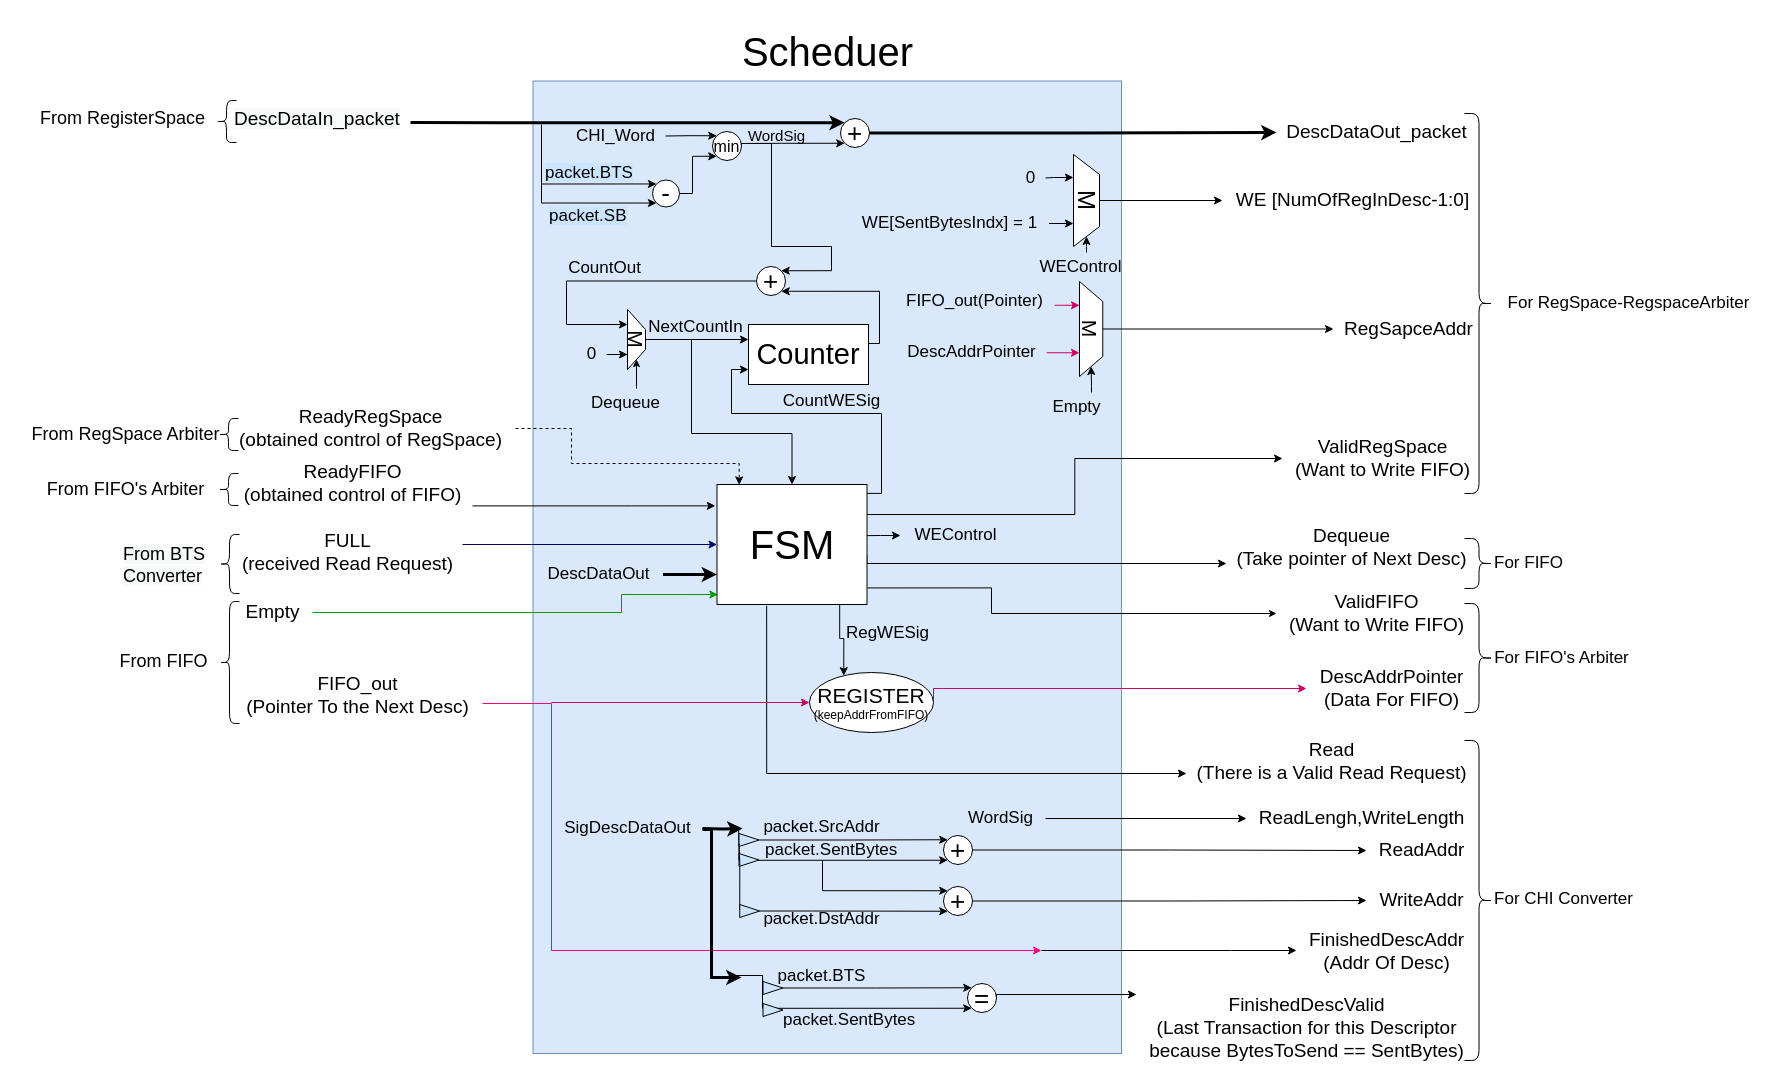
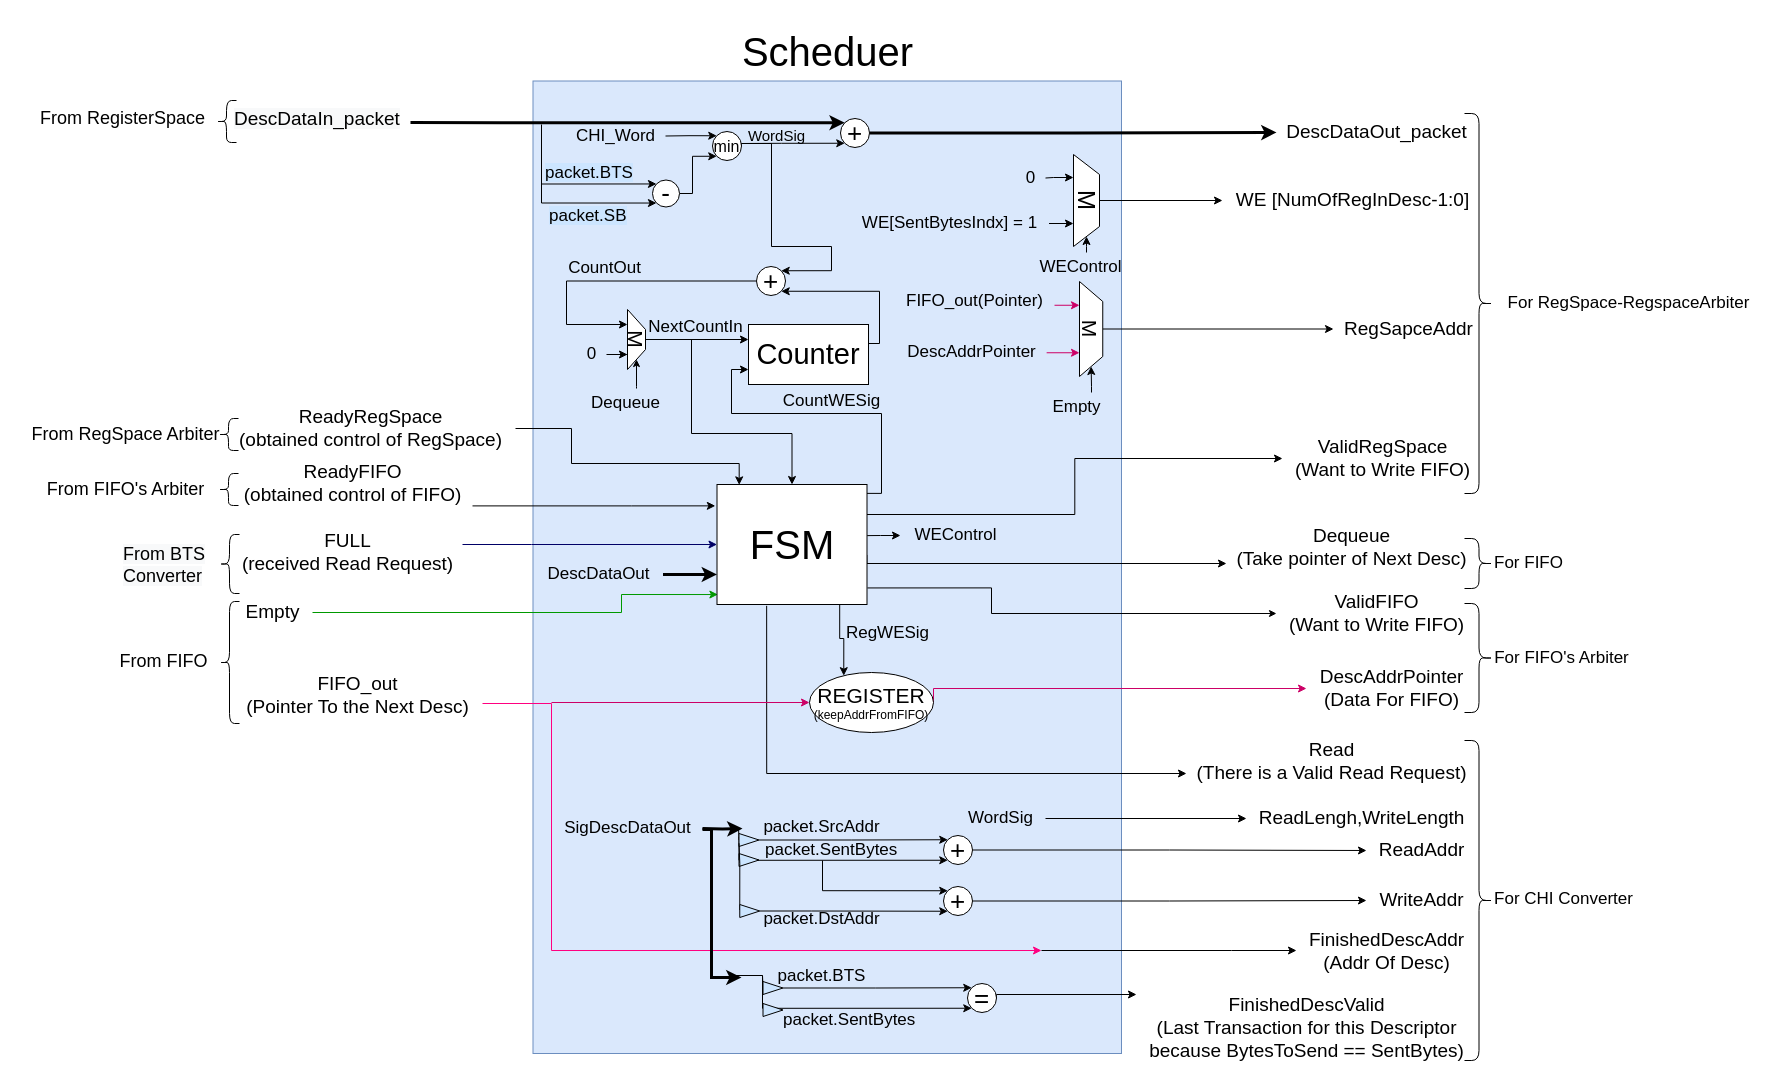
- <mxCell id="96" style="edgeStyle=orthogonalEdgeStyle;rounded=0;orthogonalLoop=1;jettySize=auto;html=1;strokeColor=#000000;entryX=0.148;entryY=0.003;entryDx=0;entryDy=0;entryPerimeter=0;dashed=1;" parent="1" source="133" target="97" edge="1"><mxGeometry relative="1" as="geometry"><Array as="points"><mxPoint x="571" y="428" /><mxPoint x="571" y="463" /><mxPoint x="739" y="463" /><mxPoint x="739" y="484" /></Array></mxGeometry></mxCell>
+ <mxCell id="96" style="edgeStyle=orthogonalEdgeStyle;rounded=0;orthogonalLoop=1;jettySize=auto;html=1;strokeColor=#000000;entryX=0.148;entryY=0.003;entryDx=0;entryDy=0;entryPerimeter=0;" parent="1" source="133" target="97" edge="1"><mxGeometry relative="1" as="geometry"><Array as="points"><mxPoint x="571" y="428" /><mxPoint x="571" y="463" /><mxPoint x="739" y="463" /><mxPoint x="739" y="484" /></Array></mxGeometry></mxCell>
